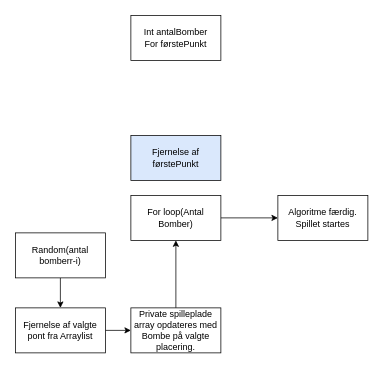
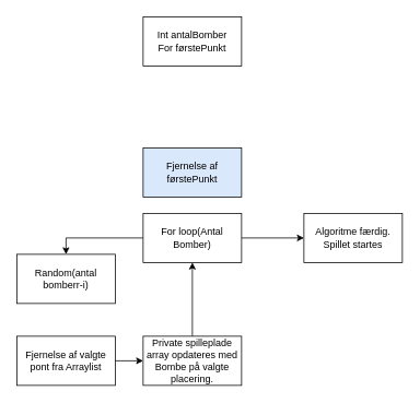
+ <mxCell id="4" style="edgeStyle=orthogonalEdgeStyle;rounded=0;orthogonalLoop=1;jettySize=auto;html=1;exitX=0;exitY=0.5;exitDx=0;exitDy=0;entryX=0.5;entryY=0;entryDx=0;entryDy=0;" edge="1" parent="1" source="6" target="8"><mxGeometry relative="1" as="geometry" /></mxCell>
- <mxCell id="7" style="edgeStyle=orthogonalEdgeStyle;rounded=0;orthogonalLoop=1;jettySize=auto;html=1;exitX=0.5;exitY=1;exitDx=0;exitDy=0;entryX=0.5;entryY=0;entryDx=0;entryDy=0;" edge="1" parent="1" source="8" target="12"><mxGeometry relative="1" as="geometry" /></mxCell>
